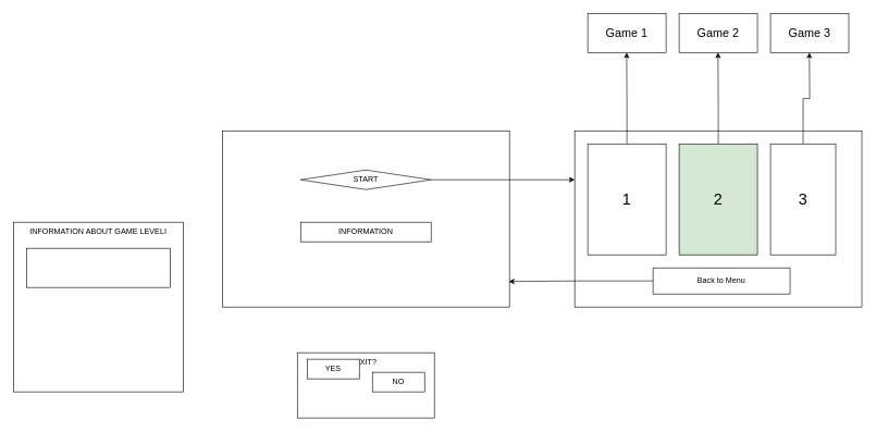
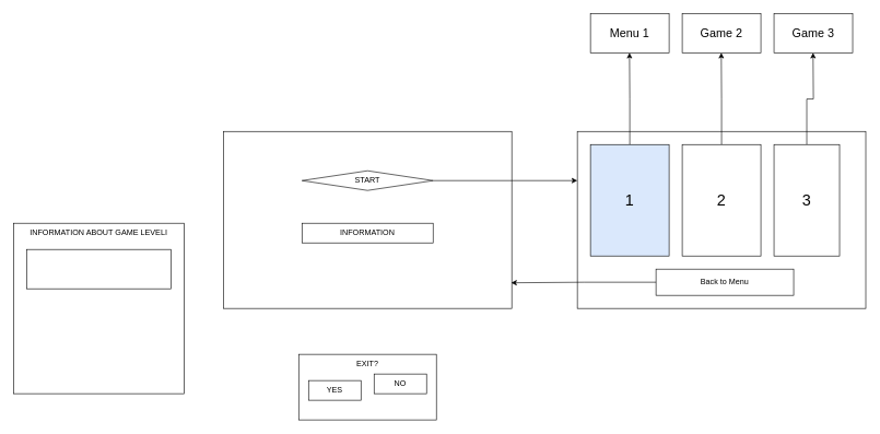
- <mxCell id="15" value="&lt;font style=&quot;font-size: 18px;&quot;&gt;Game 1&lt;/font&gt;" style="rounded=0;whiteSpace=wrap;html=1;" vertex="1" parent="1"><mxGeometry x="900" y="20" width="120" height="60" as="geometry" /></mxCell>
+ <mxCell id="15" value="&lt;font style=&quot;font-size: 18px;&quot;&gt;Menu 1&lt;/font&gt;" style="rounded=0;whiteSpace=wrap;html=1;" vertex="1" parent="1"><mxGeometry x="900" y="20" width="120" height="60" as="geometry" /></mxCell>
- <mxCell id="8" value="&lt;font style=&quot;font-size: 24px;&quot;&gt;1&lt;/font&gt;" style="rounded=0;whiteSpace=wrap;html=1;" vertex="1" parent="1"><mxGeometry x="900" y="220" width="120" height="170" as="geometry" /></mxCell>
+ <mxCell id="8" value="&lt;font style=&quot;font-size: 24px;&quot;&gt;1&lt;/font&gt;" style="rounded=0;whiteSpace=wrap;html=1;fillColor=#dae8fc;" vertex="1" parent="1"><mxGeometry x="900" y="220" width="120" height="170" as="geometry" /></mxCell>
- <mxCell id="10" value="&lt;font style=&quot;font-size: 24px;&quot;&gt;2&lt;/font&gt;" style="rounded=0;whiteSpace=wrap;html=1;fillColor=#d5e8d4;" vertex="1" parent="1"><mxGeometry x="1040" y="220" width="120" height="170" as="geometry" /></mxCell>
+ <mxCell id="10" value="&lt;font style=&quot;font-size: 24px;&quot;&gt;2&lt;/font&gt;" style="rounded=0;whiteSpace=wrap;html=1;" vertex="1" parent="1"><mxGeometry x="1040" y="220" width="120" height="170" as="geometry" /></mxCell>
- <mxCell id="19" value="YES" style="rounded=0;whiteSpace=wrap;html=1;" vertex="1" parent="1"><mxGeometry x="470" y="550" width="80" height="30" as="geometry" /></mxCell>
+ <mxCell id="19" value="YES" style="rounded=0;whiteSpace=wrap;html=1;" vertex="1" parent="1"><mxGeometry x="470" y="580" width="80" height="30" as="geometry" /></mxCell>
